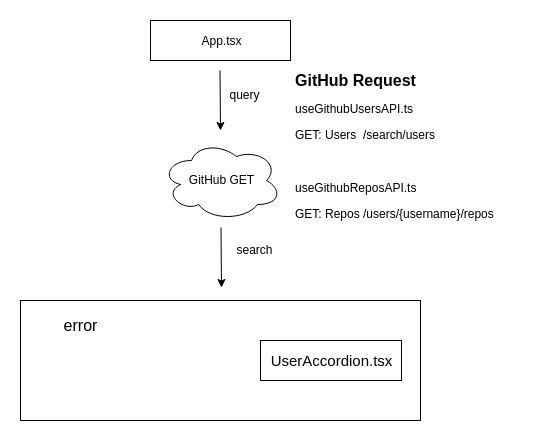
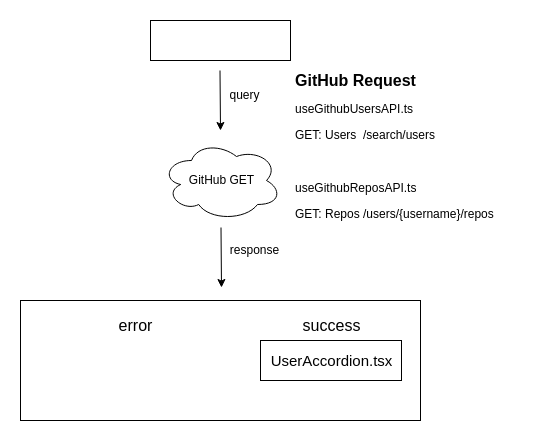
- <mxCell id="3" value="App.tsx" style="text;html=1;align=center;verticalAlign=middle;resizable=0;points=[];autosize=1;strokeColor=none;fillColor=none;" vertex="1" parent="1"><mxGeometry x="191" y="26" width="60" height="30" as="geometry" /></mxCell>
- <mxCell id="9" value="search" style="text;html=1;align=center;verticalAlign=middle;resizable=0;points=[];autosize=1;strokeColor=none;fillColor=none;" vertex="1" parent="1"><mxGeometry x="219" y="235" width="70" height="30" as="geometry" /></mxCell>
+ <mxCell id="9" value="response" style="text;html=1;align=center;verticalAlign=middle;resizable=0;points=[];autosize=1;strokeColor=none;fillColor=none;" vertex="1" parent="1"><mxGeometry x="219" y="235" width="70" height="30" as="geometry" /></mxCell>
- <mxCell id="12" value="error" style="text;html=1;align=center;verticalAlign=middle;resizable=0;points=[];autosize=1;strokeColor=none;fillColor=none;fontSize=16;" vertex="1" parent="1"><mxGeometry x="50" y="310" width="60" height="30" as="geometry" /></mxCell>
+ <mxCell id="12" value="error" style="text;html=1;align=center;verticalAlign=middle;resizable=0;points=[];autosize=1;strokeColor=none;fillColor=none;fontSize=16;" vertex="1" parent="1"><mxGeometry x="105" y="310" width="60" height="30" as="geometry" /></mxCell>
+ <mxCell id="13" value="success" style="text;html=1;align=center;verticalAlign=middle;resizable=0;points=[];autosize=1;strokeColor=none;fillColor=none;fontSize=16;" vertex="1" parent="1"><mxGeometry x="291" y="310" width="80" height="30" as="geometry" /></mxCell>
